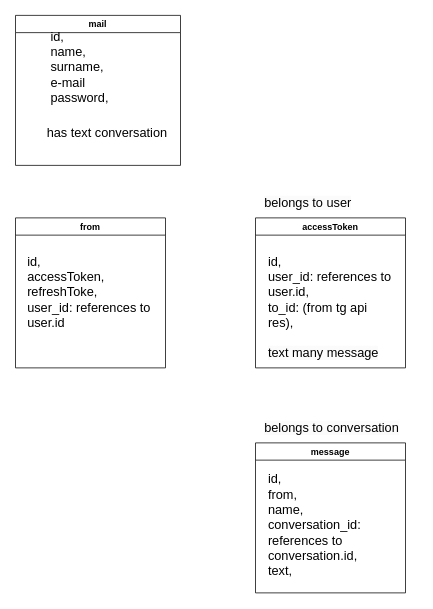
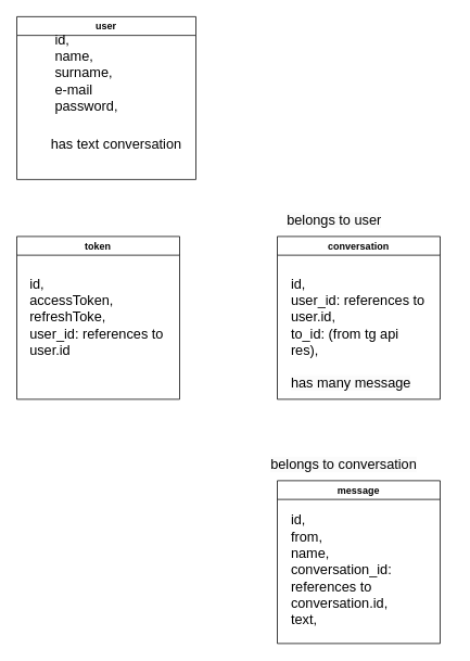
- <mxCell id="2" value="mail" style="swimlane;whiteSpace=wrap;html=1;" vertex="1" parent="1"><mxGeometry x="20" y="20" width="220" height="200" as="geometry" /></mxCell>
+ <mxCell id="2" value="user" style="swimlane;whiteSpace=wrap;html=1;" vertex="1" parent="1"><mxGeometry x="20" y="20" width="220" height="200" as="geometry" /></mxCell>
- <mxCell id="5" value="from" style="swimlane;whiteSpace=wrap;html=1;startSize=23;" vertex="1" parent="1"><mxGeometry x="20" y="290" width="200" height="200" as="geometry" /></mxCell>
+ <mxCell id="5" value="token" style="swimlane;whiteSpace=wrap;html=1;startSize=23;" vertex="1" parent="1"><mxGeometry x="20" y="290" width="200" height="200" as="geometry" /></mxCell>
- <mxCell id="7" value="accessToken" style="swimlane;whiteSpace=wrap;html=1;startSize=23;" vertex="1" parent="1"><mxGeometry x="340" y="290" width="200" height="200" as="geometry" /></mxCell>
+ <mxCell id="7" value="conversation" style="swimlane;whiteSpace=wrap;html=1;startSize=23;" vertex="1" parent="1"><mxGeometry x="340" y="290" width="200" height="200" as="geometry" /></mxCell>
- <mxCell id="9" value="&lt;br&gt;&lt;span style=&quot;color: rgb(0, 0, 0); font-family: Helvetica; font-size: 17px; font-style: normal; font-variant-ligatures: normal; font-variant-caps: normal; font-weight: 400; letter-spacing: normal; orphans: 2; text-align: left; text-indent: 0px; text-transform: none; widows: 2; word-spacing: 0px; -webkit-text-stroke-width: 0px; background-color: rgb(251, 251, 251); text-decoration-thickness: initial; text-decoration-style: initial; text-decoration-color: initial; float: none; display: inline !important;&quot;&gt;text many message&lt;/span&gt;" style="text;whiteSpace=wrap;html=1;" vertex="1" parent="7"><mxGeometry x="15" y="150" width="200" height="40" as="geometry" /></mxCell>
+ <mxCell id="9" value="&lt;br&gt;&lt;span style=&quot;color: rgb(0, 0, 0); font-family: Helvetica; font-size: 17px; font-style: normal; font-variant-ligatures: normal; font-variant-caps: normal; font-weight: 400; letter-spacing: normal; orphans: 2; text-align: left; text-indent: 0px; text-transform: none; widows: 2; word-spacing: 0px; -webkit-text-stroke-width: 0px; background-color: rgb(251, 251, 251); text-decoration-thickness: initial; text-decoration-style: initial; text-decoration-color: initial; float: none; display: inline !important;&quot;&gt;has many message&lt;/span&gt;" style="text;whiteSpace=wrap;html=1;" vertex="1" parent="7"><mxGeometry x="15" y="150" width="200" height="40" as="geometry" /></mxCell>
- <mxCell id="13" value="&lt;br&gt;&lt;span style=&quot;color: rgb(0, 0, 0); font-family: Helvetica; font-size: 17px; font-style: normal; font-variant-ligatures: normal; font-variant-caps: normal; font-weight: 400; letter-spacing: normal; orphans: 2; text-align: left; text-indent: 0px; text-transform: none; widows: 2; word-spacing: 0px; -webkit-text-stroke-width: 0px; background-color: rgb(251, 251, 251); text-decoration-thickness: initial; text-decoration-style: initial; text-decoration-color: initial; float: none; display: inline !important;&quot;&gt;belongs to conversation&lt;/span&gt;&lt;br&gt;" style="text;whiteSpace=wrap;html=1;" vertex="1" parent="1"><mxGeometry x="350" y="540" width="200" height="40" as="geometry" /></mxCell>
+ <mxCell id="13" value="&lt;br&gt;&lt;span style=&quot;color: rgb(0, 0, 0); font-family: Helvetica; font-size: 17px; font-style: normal; font-variant-ligatures: normal; font-variant-caps: normal; font-weight: 400; letter-spacing: normal; orphans: 2; text-align: left; text-indent: 0px; text-transform: none; widows: 2; word-spacing: 0px; -webkit-text-stroke-width: 0px; background-color: rgb(251, 251, 251); text-decoration-thickness: initial; text-decoration-style: initial; text-decoration-color: initial; float: none; display: inline !important;&quot;&gt;belongs to conversation&lt;/span&gt;&lt;br&gt;" style="text;whiteSpace=wrap;html=1;" vertex="1" parent="1"><mxGeometry x="330" y="540" width="200" height="40" as="geometry" /></mxCell>
